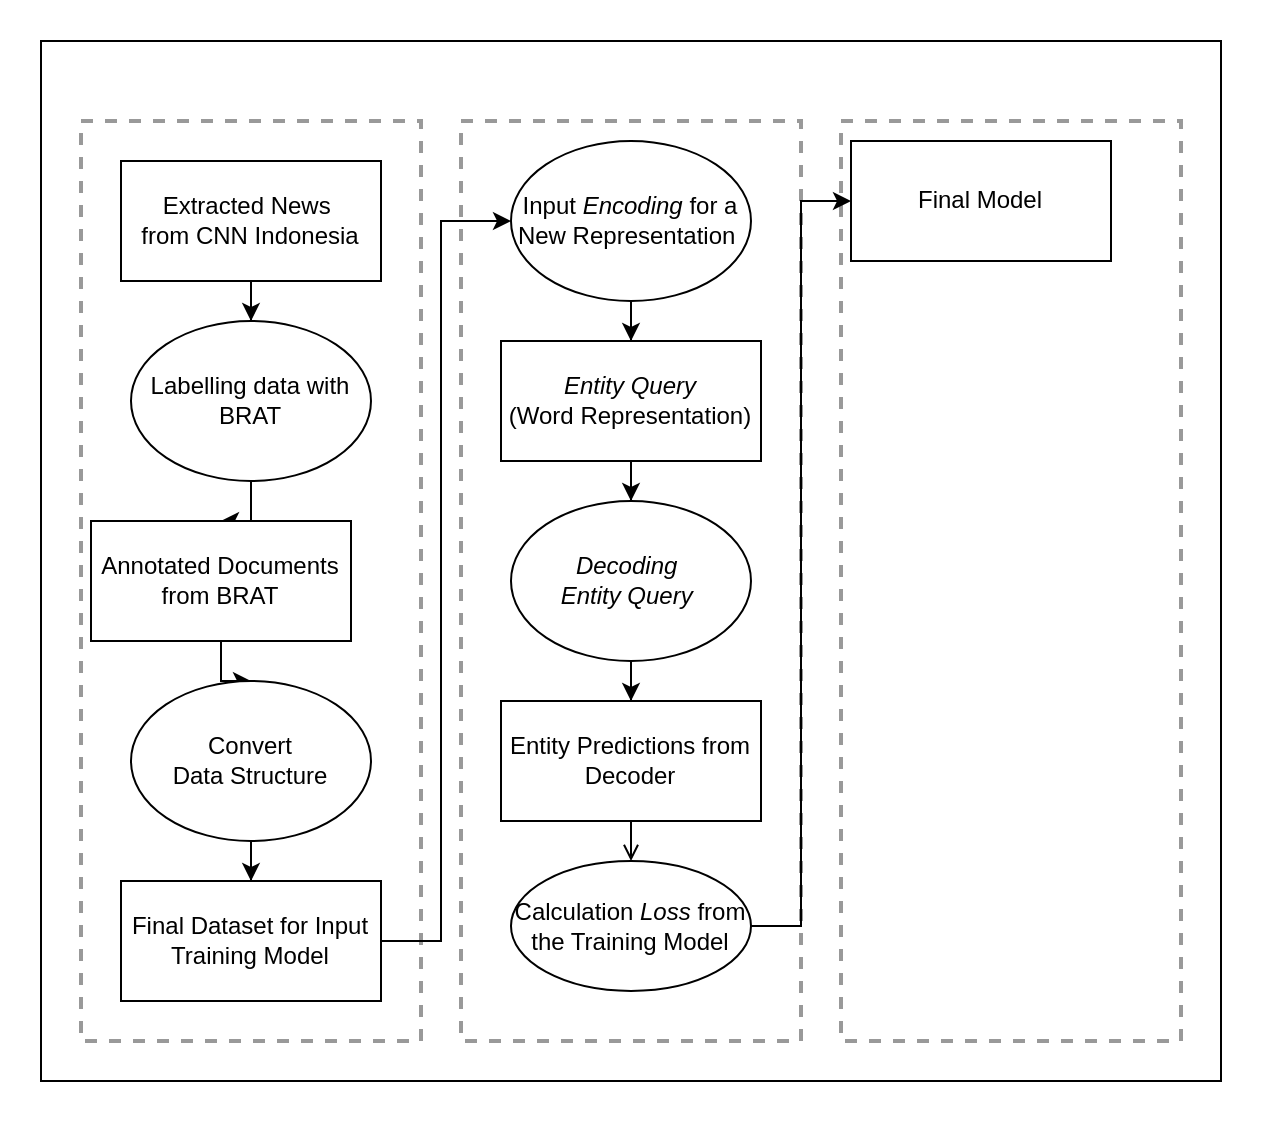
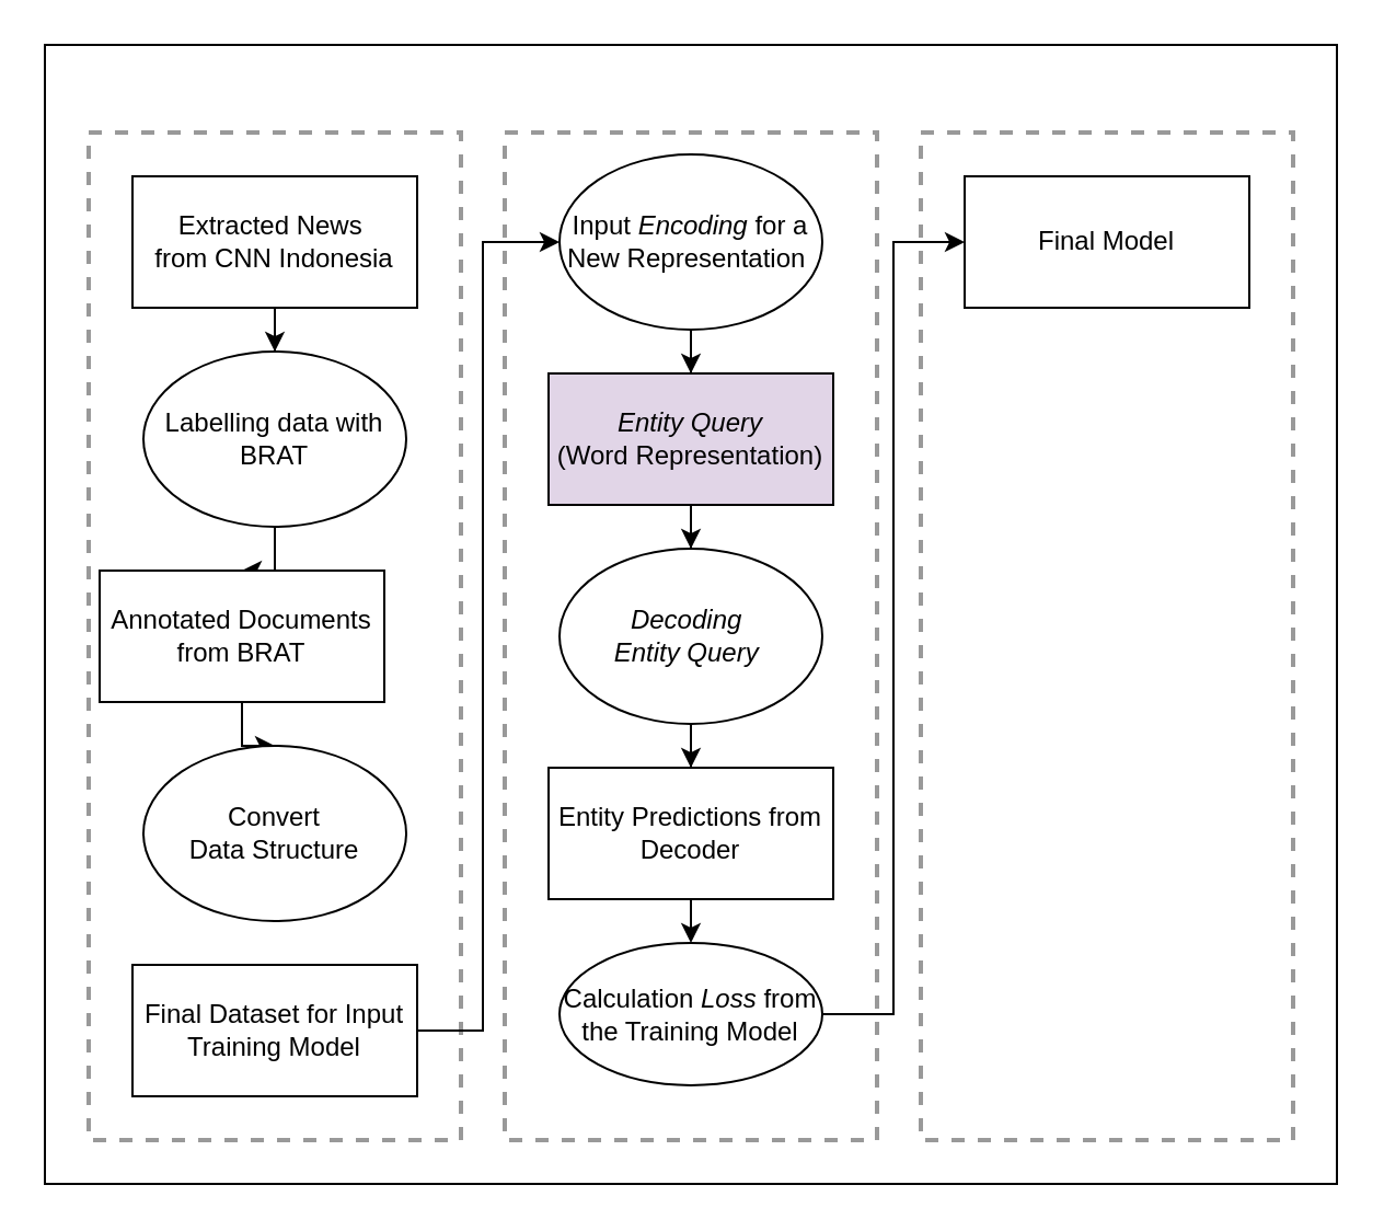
- <mxCell id="26" value="Final Model" style="rounded=0;whiteSpace=wrap;html=1;" parent="1" vertex="1"><mxGeometry x="425" y="70" width="130" height="60" as="geometry" /></mxCell>
+ <mxCell id="26" value="Final Model" style="rounded=0;whiteSpace=wrap;html=1;" parent="1" vertex="1"><mxGeometry x="440" y="80" width="130" height="60" as="geometry" /></mxCell>
- <mxCell id="19" value="&lt;i&gt;Entity Query&lt;/i&gt;&lt;br&gt;(Word Representation)" style="rounded=0;whiteSpace=wrap;html=1;" parent="1" vertex="1"><mxGeometry x="250" y="170" width="130" height="60" as="geometry" /></mxCell>
+ <mxCell id="19" value="&lt;i&gt;Entity Query&lt;/i&gt;&lt;br&gt;(Word Representation)" style="rounded=0;whiteSpace=wrap;html=1;fillColor=#e1d5e7;" parent="1" vertex="1"><mxGeometry x="250" y="170" width="130" height="60" as="geometry" /></mxCell>
- <mxCell id="22" style="edgeStyle=orthogonalEdgeStyle;rounded=0;orthogonalLoop=1;jettySize=auto;html=1;entryX=0.5;entryY=0;entryDx=0;entryDy=0;exitX=0.5;exitY=1;exitDx=0;exitDy=0;endArrow=open;" parent="1" source="23" target="25" edge="1"><mxGeometry relative="1" as="geometry"><Array as="points" /></mxGeometry></mxCell>
+ <mxCell id="22" style="edgeStyle=orthogonalEdgeStyle;rounded=0;orthogonalLoop=1;jettySize=auto;html=1;entryX=0.5;entryY=0;entryDx=0;entryDy=0;exitX=0.5;exitY=1;exitDx=0;exitDy=0;" parent="1" source="23" target="25" edge="1"><mxGeometry relative="1" as="geometry"><Array as="points" /></mxGeometry></mxCell>
- <mxCell id="12" value="" style="edgeStyle=orthogonalEdgeStyle;rounded=0;orthogonalLoop=1;jettySize=auto;html=1;" parent="1" source="13" target="15" edge="1"><mxGeometry relative="1" as="geometry" /></mxCell>
